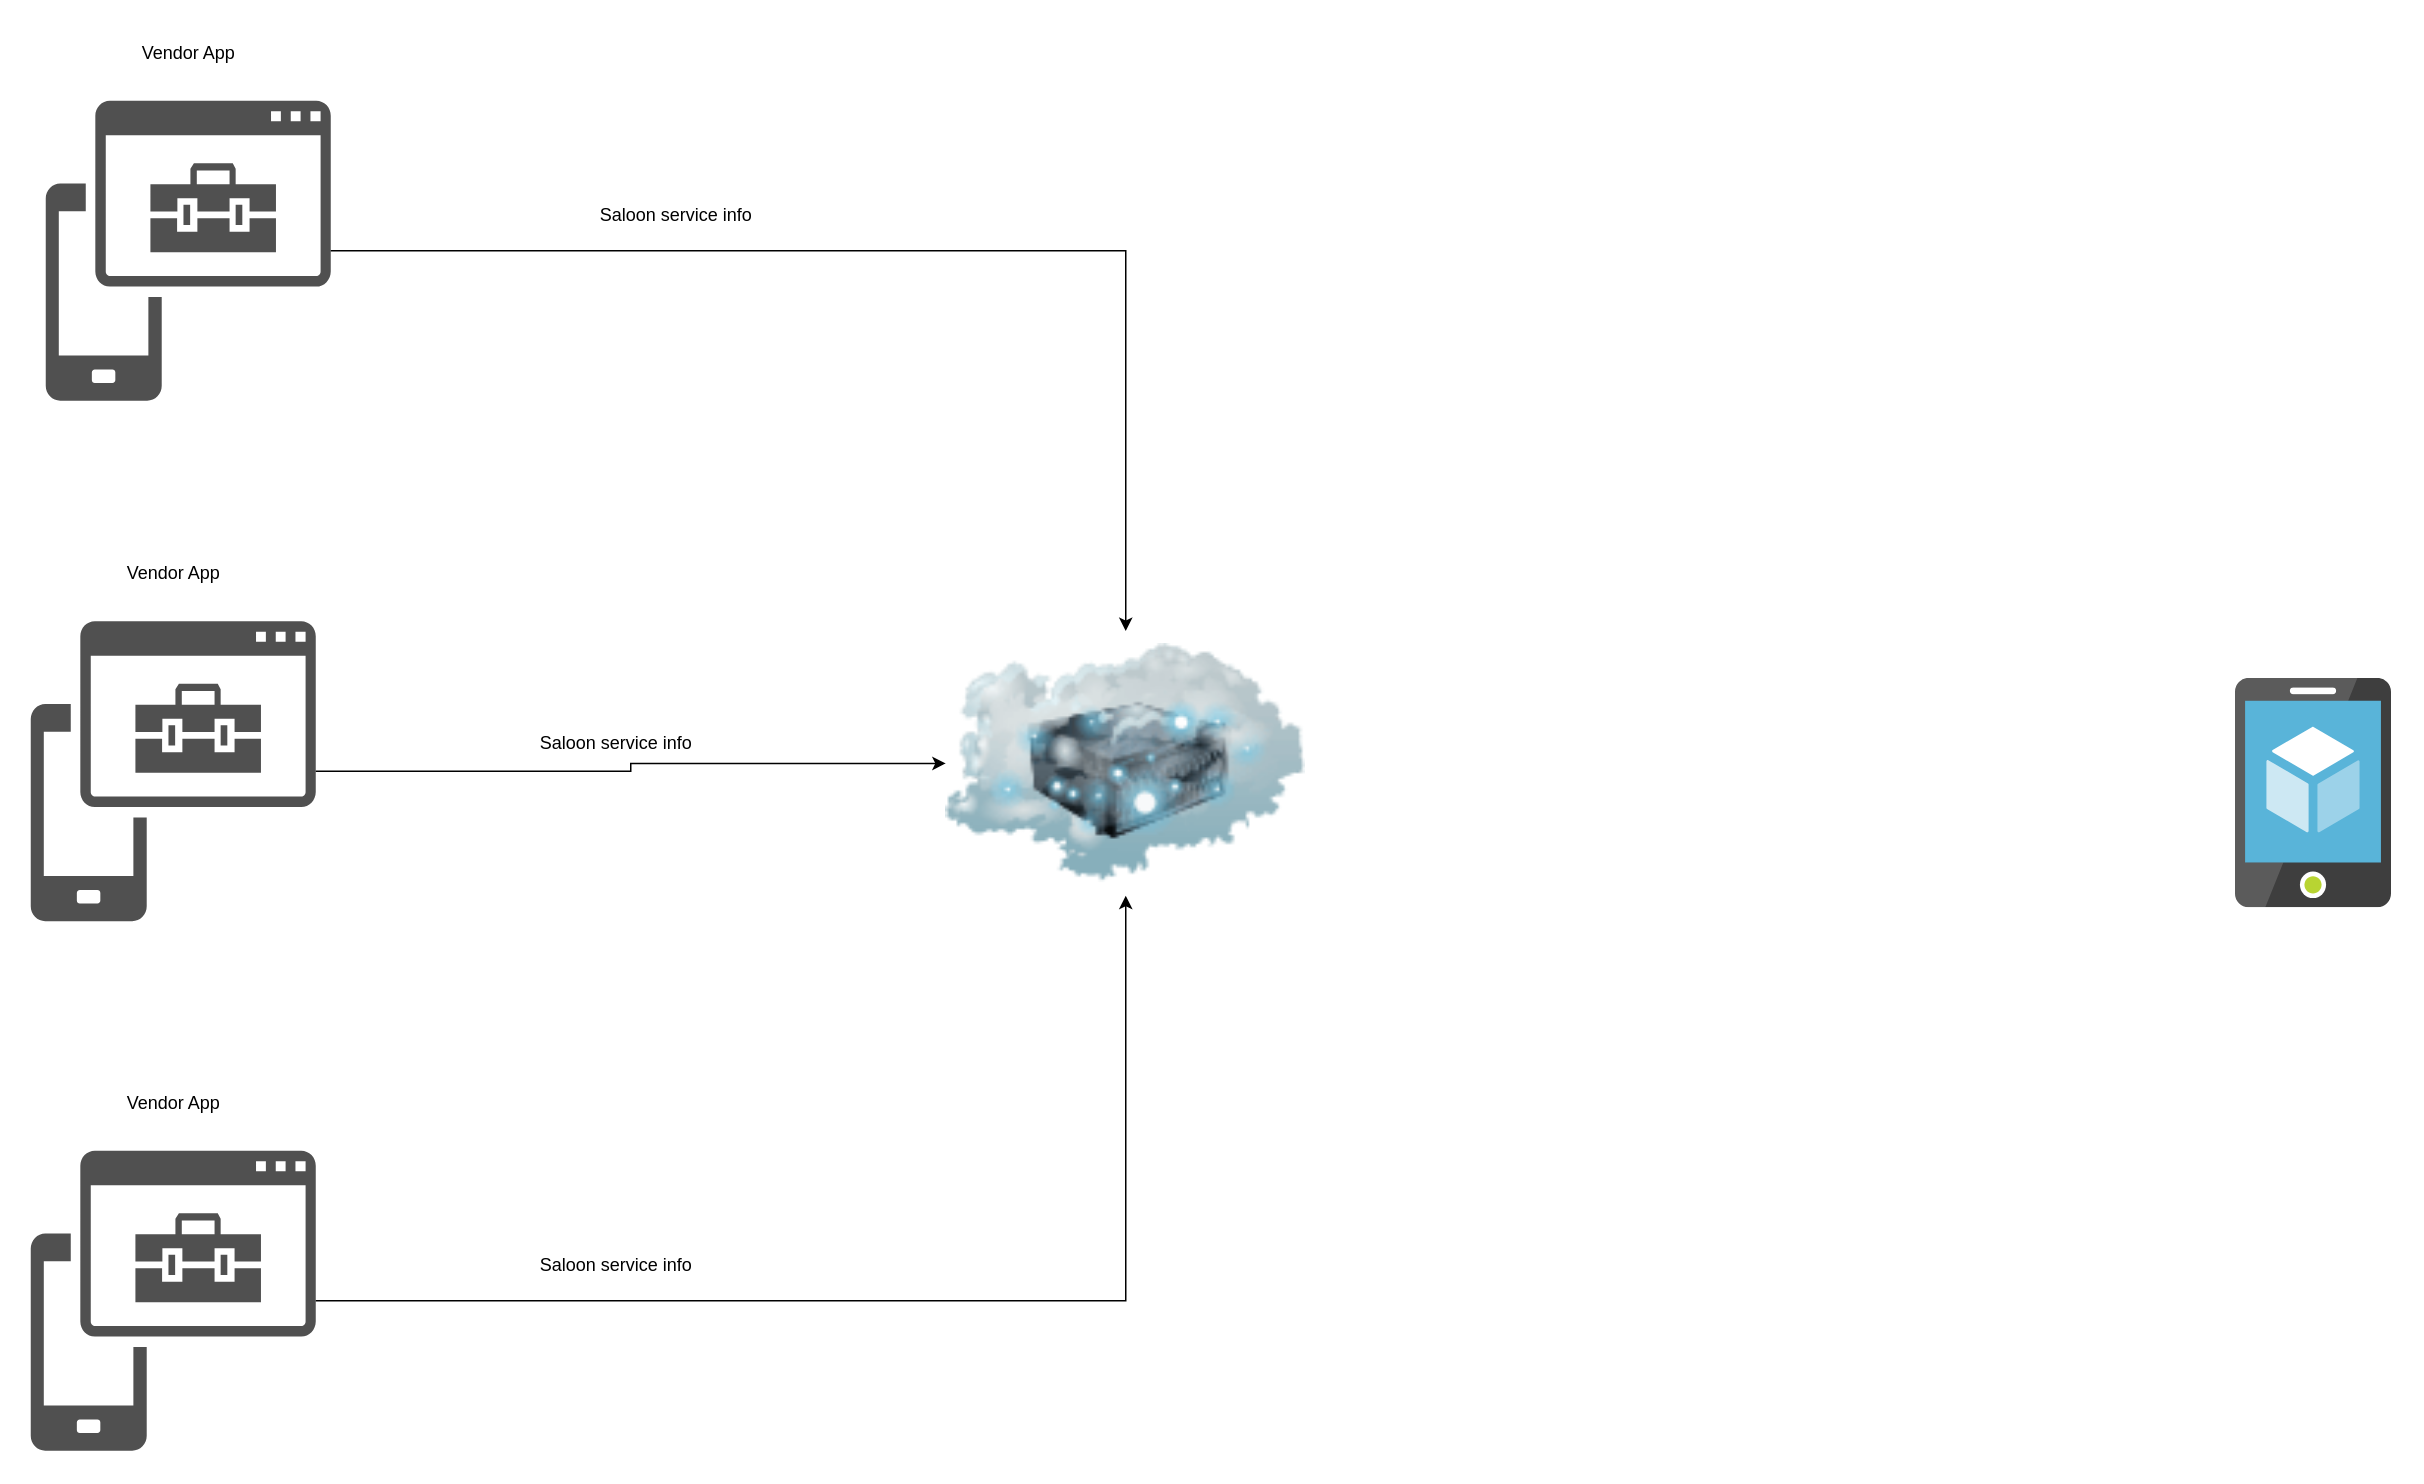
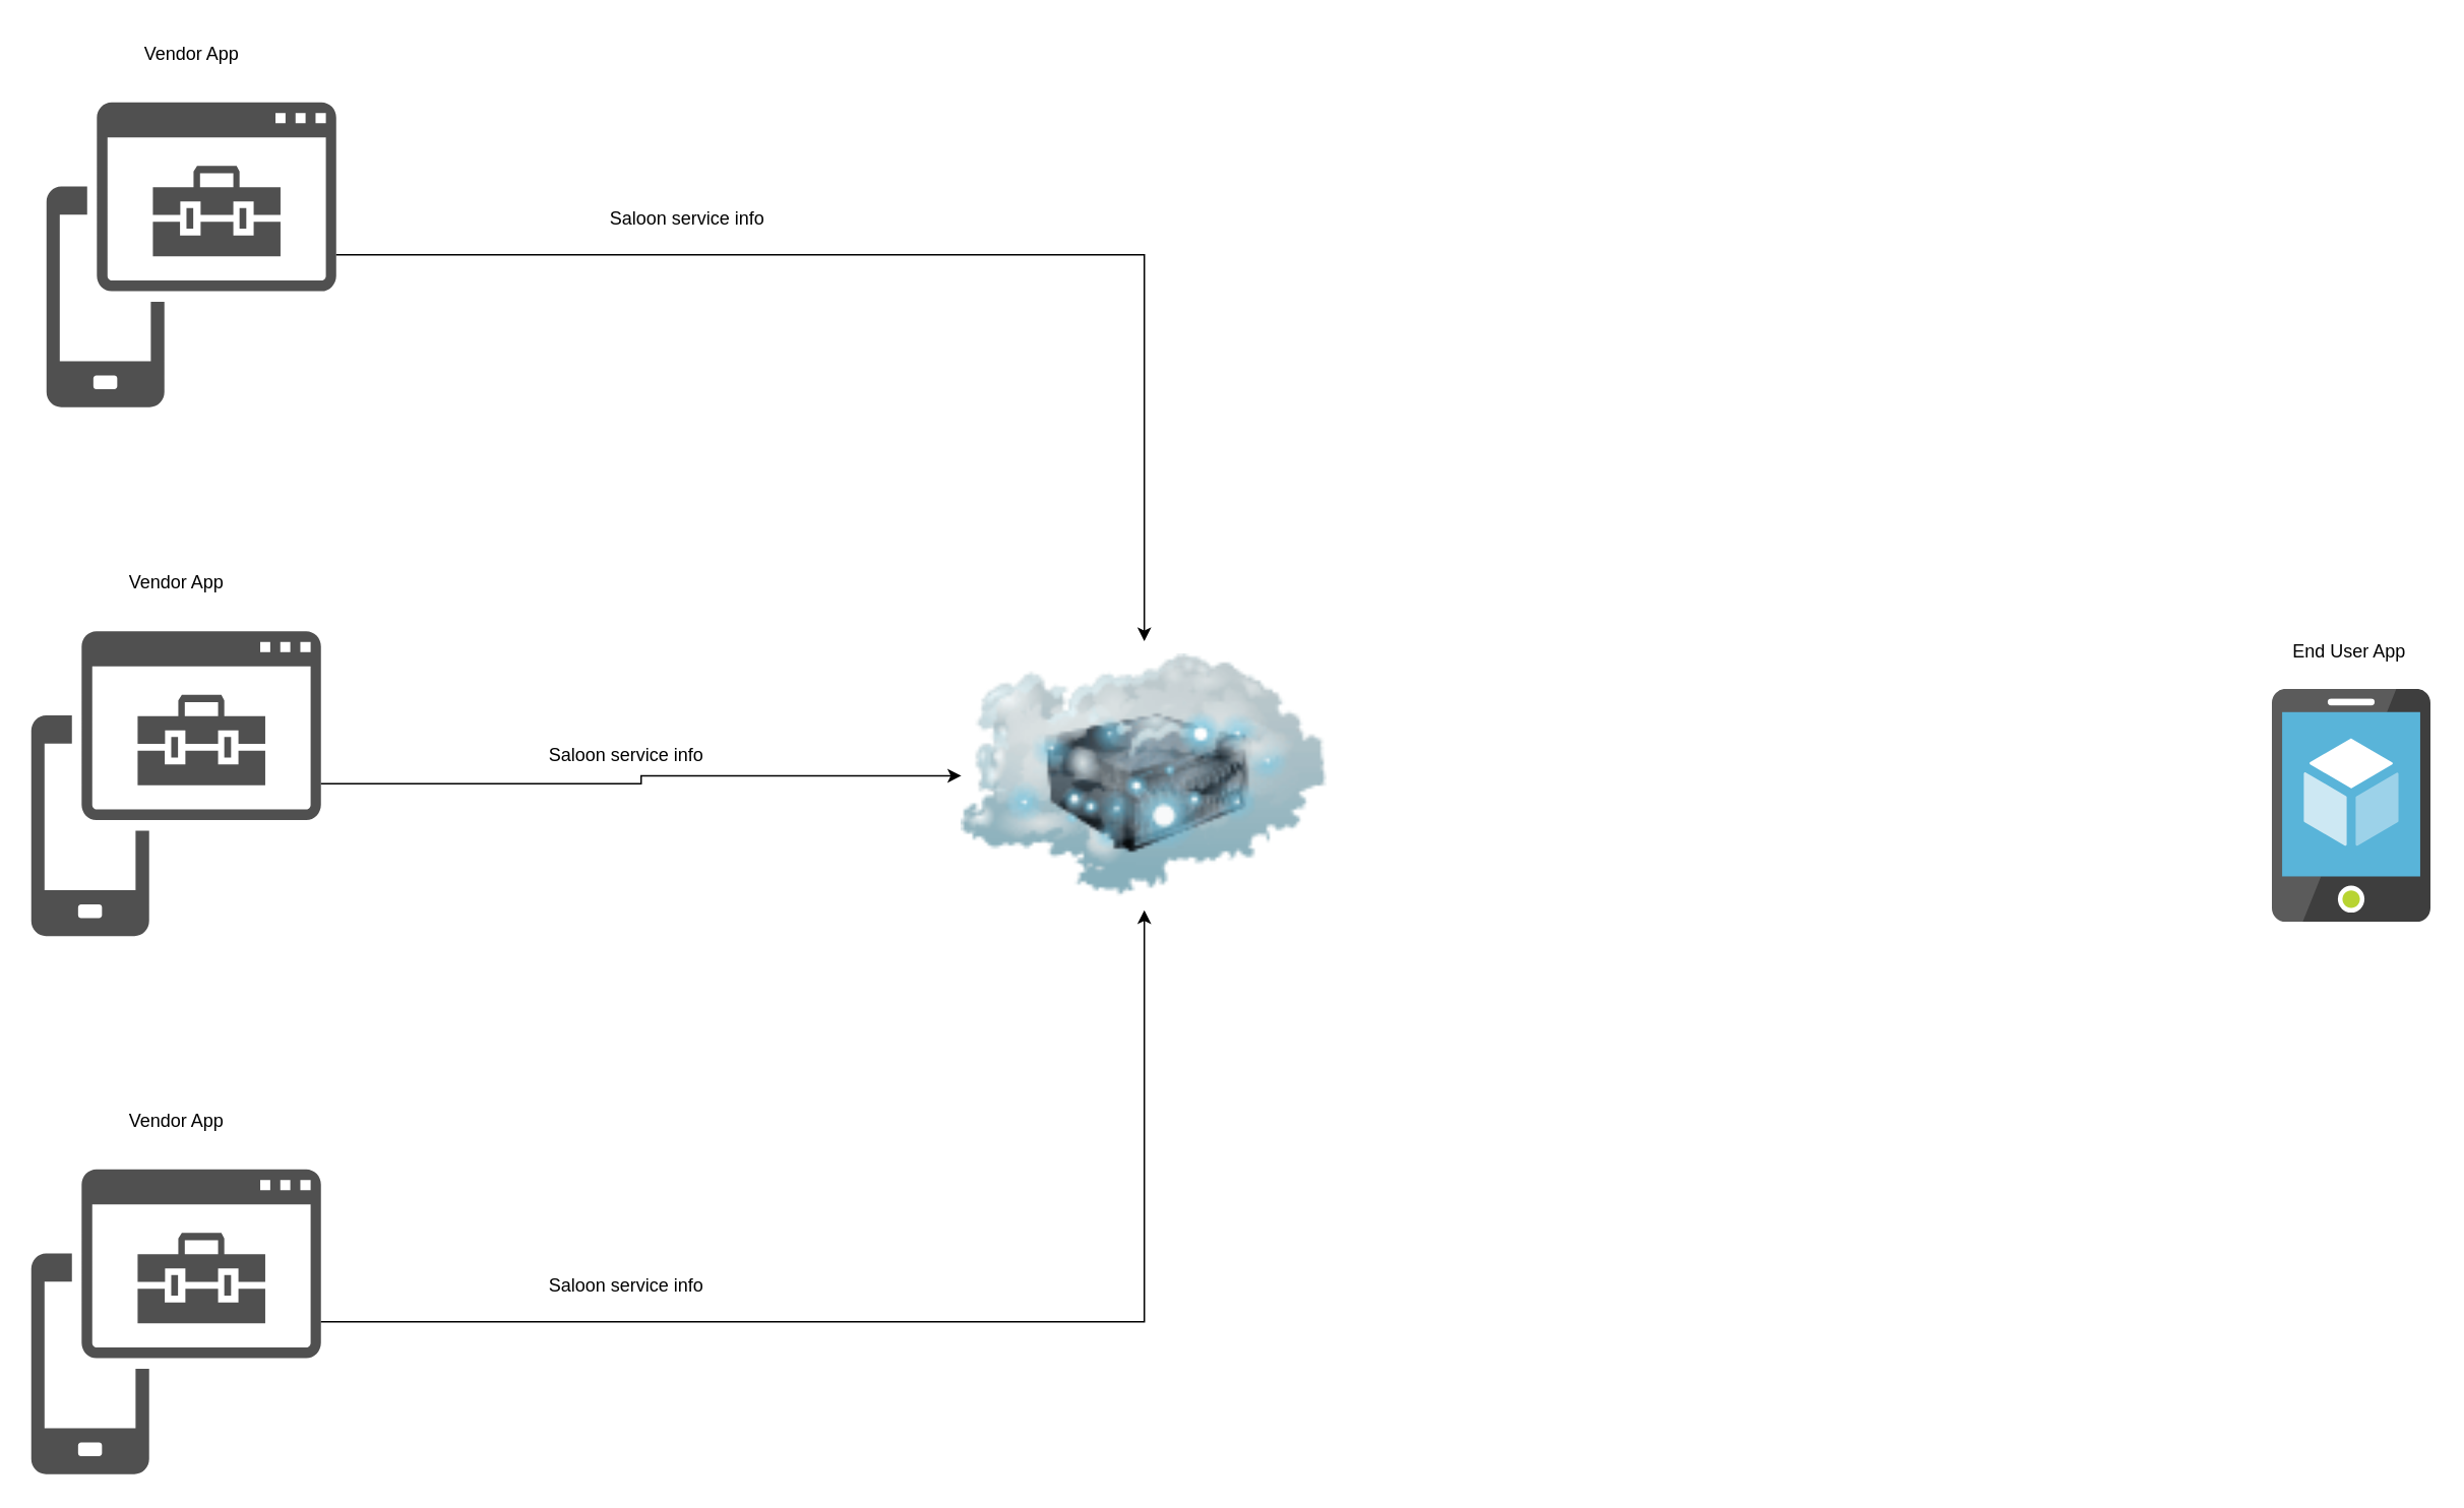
+ <mxCell id="4" value="End User App" style="text;html=1;resizable=0;autosize=1;align=center;verticalAlign=middle;points=[];fillColor=none;strokeColor=none;rounded=0;" vertex="1" parent="2"><mxGeometry width="100" height="30" as="geometry" /></mxCell>
